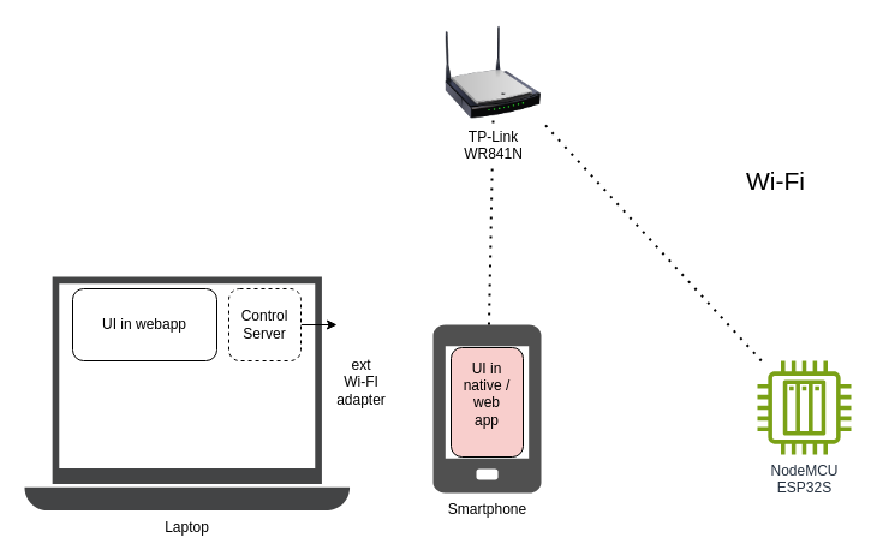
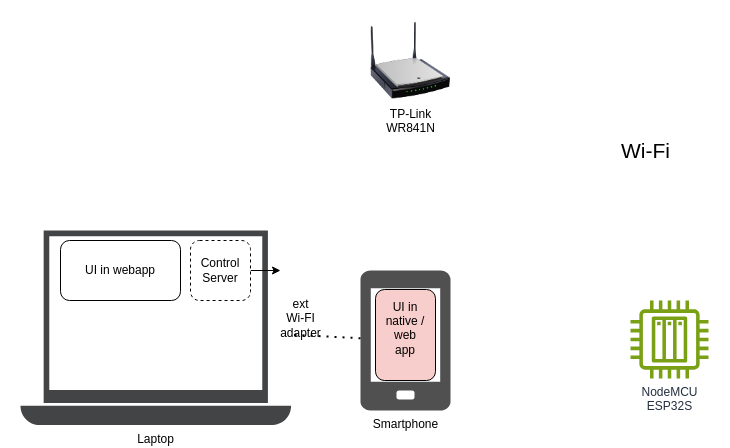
- <mxCell id="13" value="" style="endArrow=none;dashed=1;html=1;dashPattern=1 3;strokeWidth=2;rounded=0;entryX=1;entryY=1;entryDx=0;entryDy=0;" parent="1" source="9" target="11" edge="1"><mxGeometry width="50" height="50" relative="1" as="geometry"><mxPoint x="150" y="160" as="sourcePoint" /><mxPoint x="200" y="110" as="targetPoint" /></mxGeometry></mxCell>
- <mxCell id="10" value="" style="endArrow=none;dashed=1;html=1;dashPattern=1 3;strokeWidth=2;rounded=0;entryX=0.5;entryY=1;entryDx=0;entryDy=0;" parent="1" source="8" target="11" edge="1"><mxGeometry width="50" height="50" relative="1" as="geometry"><mxPoint x="80" y="140" as="sourcePoint" /><mxPoint x="130" y="90" as="targetPoint" /></mxGeometry></mxCell>
+ <mxCell id="10" value="" style="endArrow=none;dashed=1;html=1;dashPattern=1 3;strokeWidth=2;rounded=0;" parent="1" source="8" target="3" edge="1"><mxGeometry width="50" height="50" relative="1" as="geometry"><mxPoint x="80" y="140" as="sourcePoint" /><mxPoint x="130" y="90" as="targetPoint" /></mxGeometry></mxCell>
